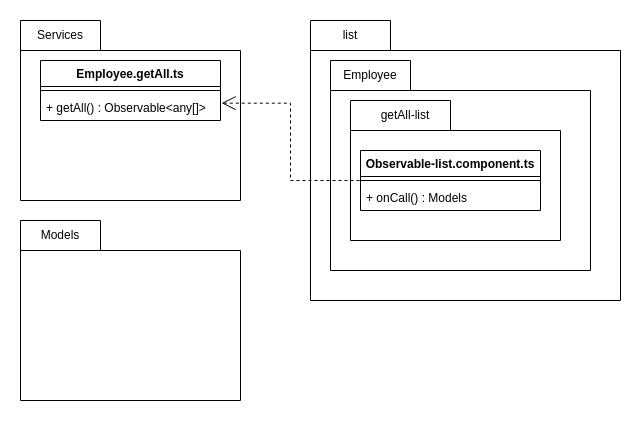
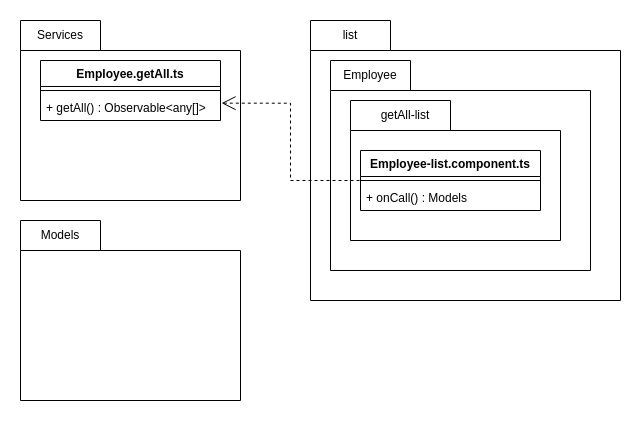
- <mxCell id="12" value="Observable-list.component.ts" style="swimlane;fontStyle=1;align=center;verticalAlign=top;childLayout=stackLayout;horizontal=1;startSize=26;horizontalStack=0;resizeParent=1;resizeParentMax=0;resizeLast=0;collapsible=1;marginBottom=0;" vertex="1" parent="1"><mxGeometry x="360" y="150" width="180" height="60" as="geometry" /></mxCell>
+ <mxCell id="12" value="Employee-list.component.ts" style="swimlane;fontStyle=1;align=center;verticalAlign=top;childLayout=stackLayout;horizontal=1;startSize=26;horizontalStack=0;resizeParent=1;resizeParentMax=0;resizeLast=0;collapsible=1;marginBottom=0;" vertex="1" parent="1"><mxGeometry x="360" y="150" width="180" height="60" as="geometry" /></mxCell>
